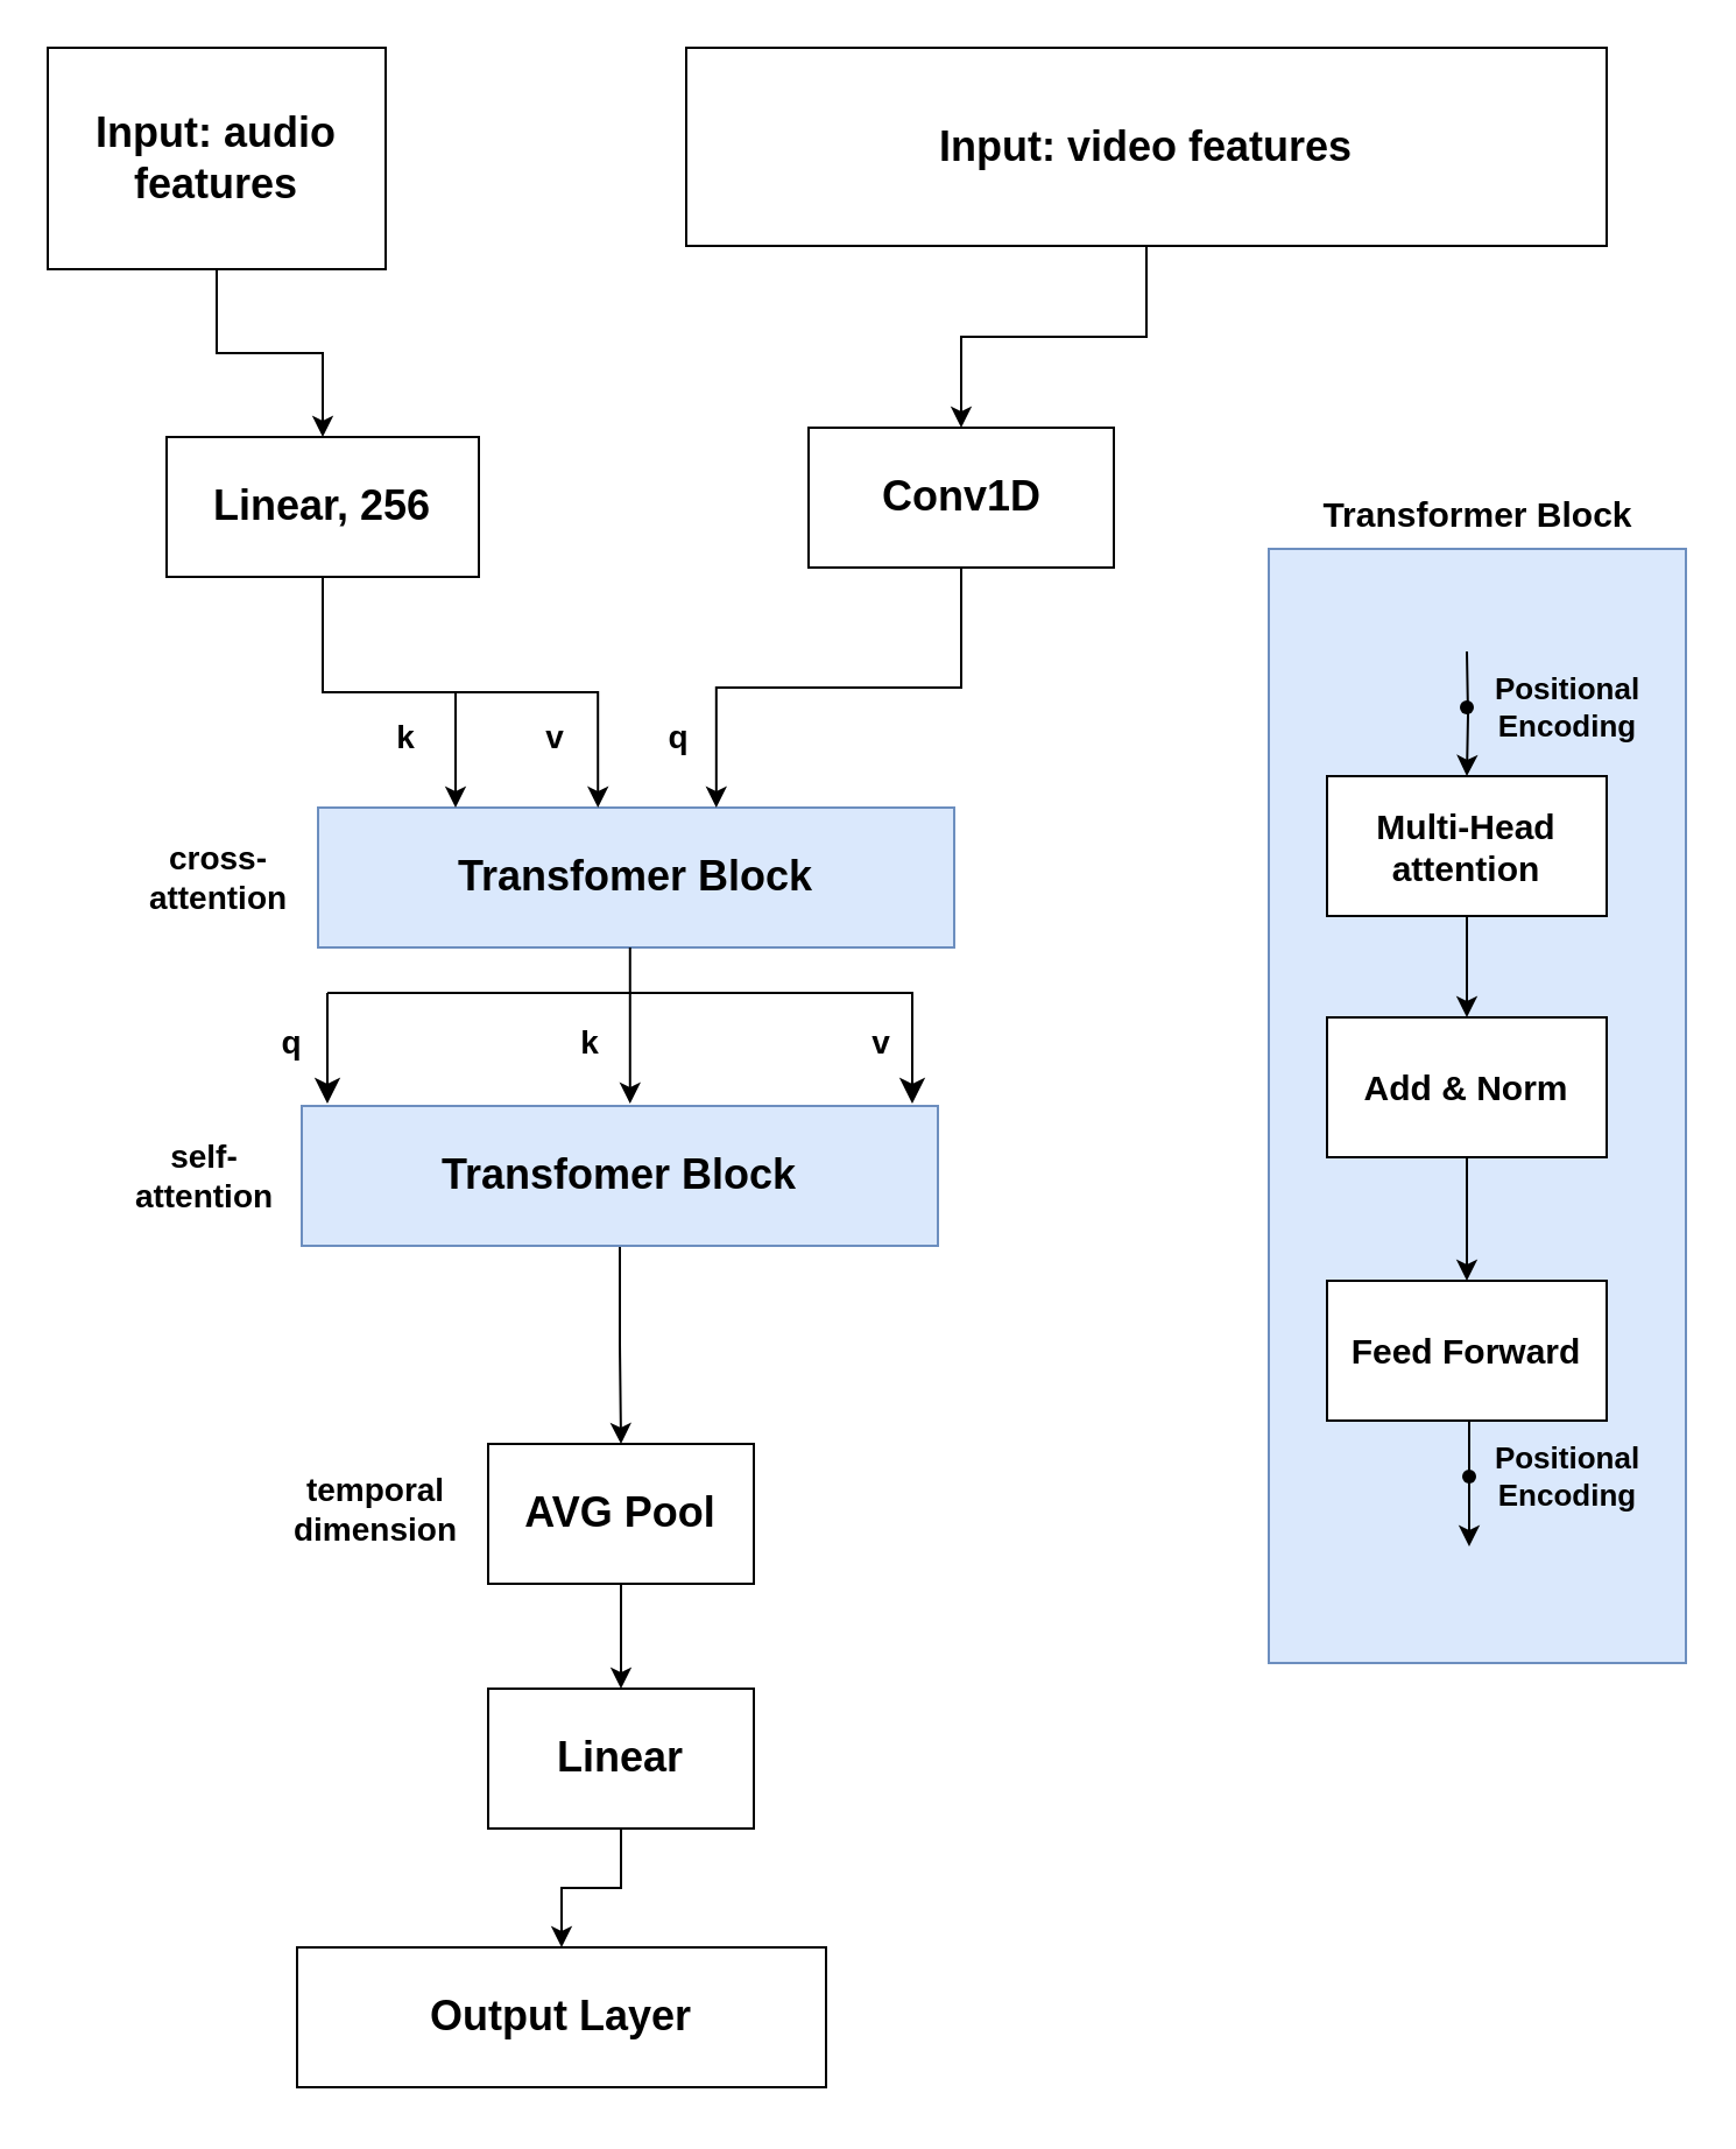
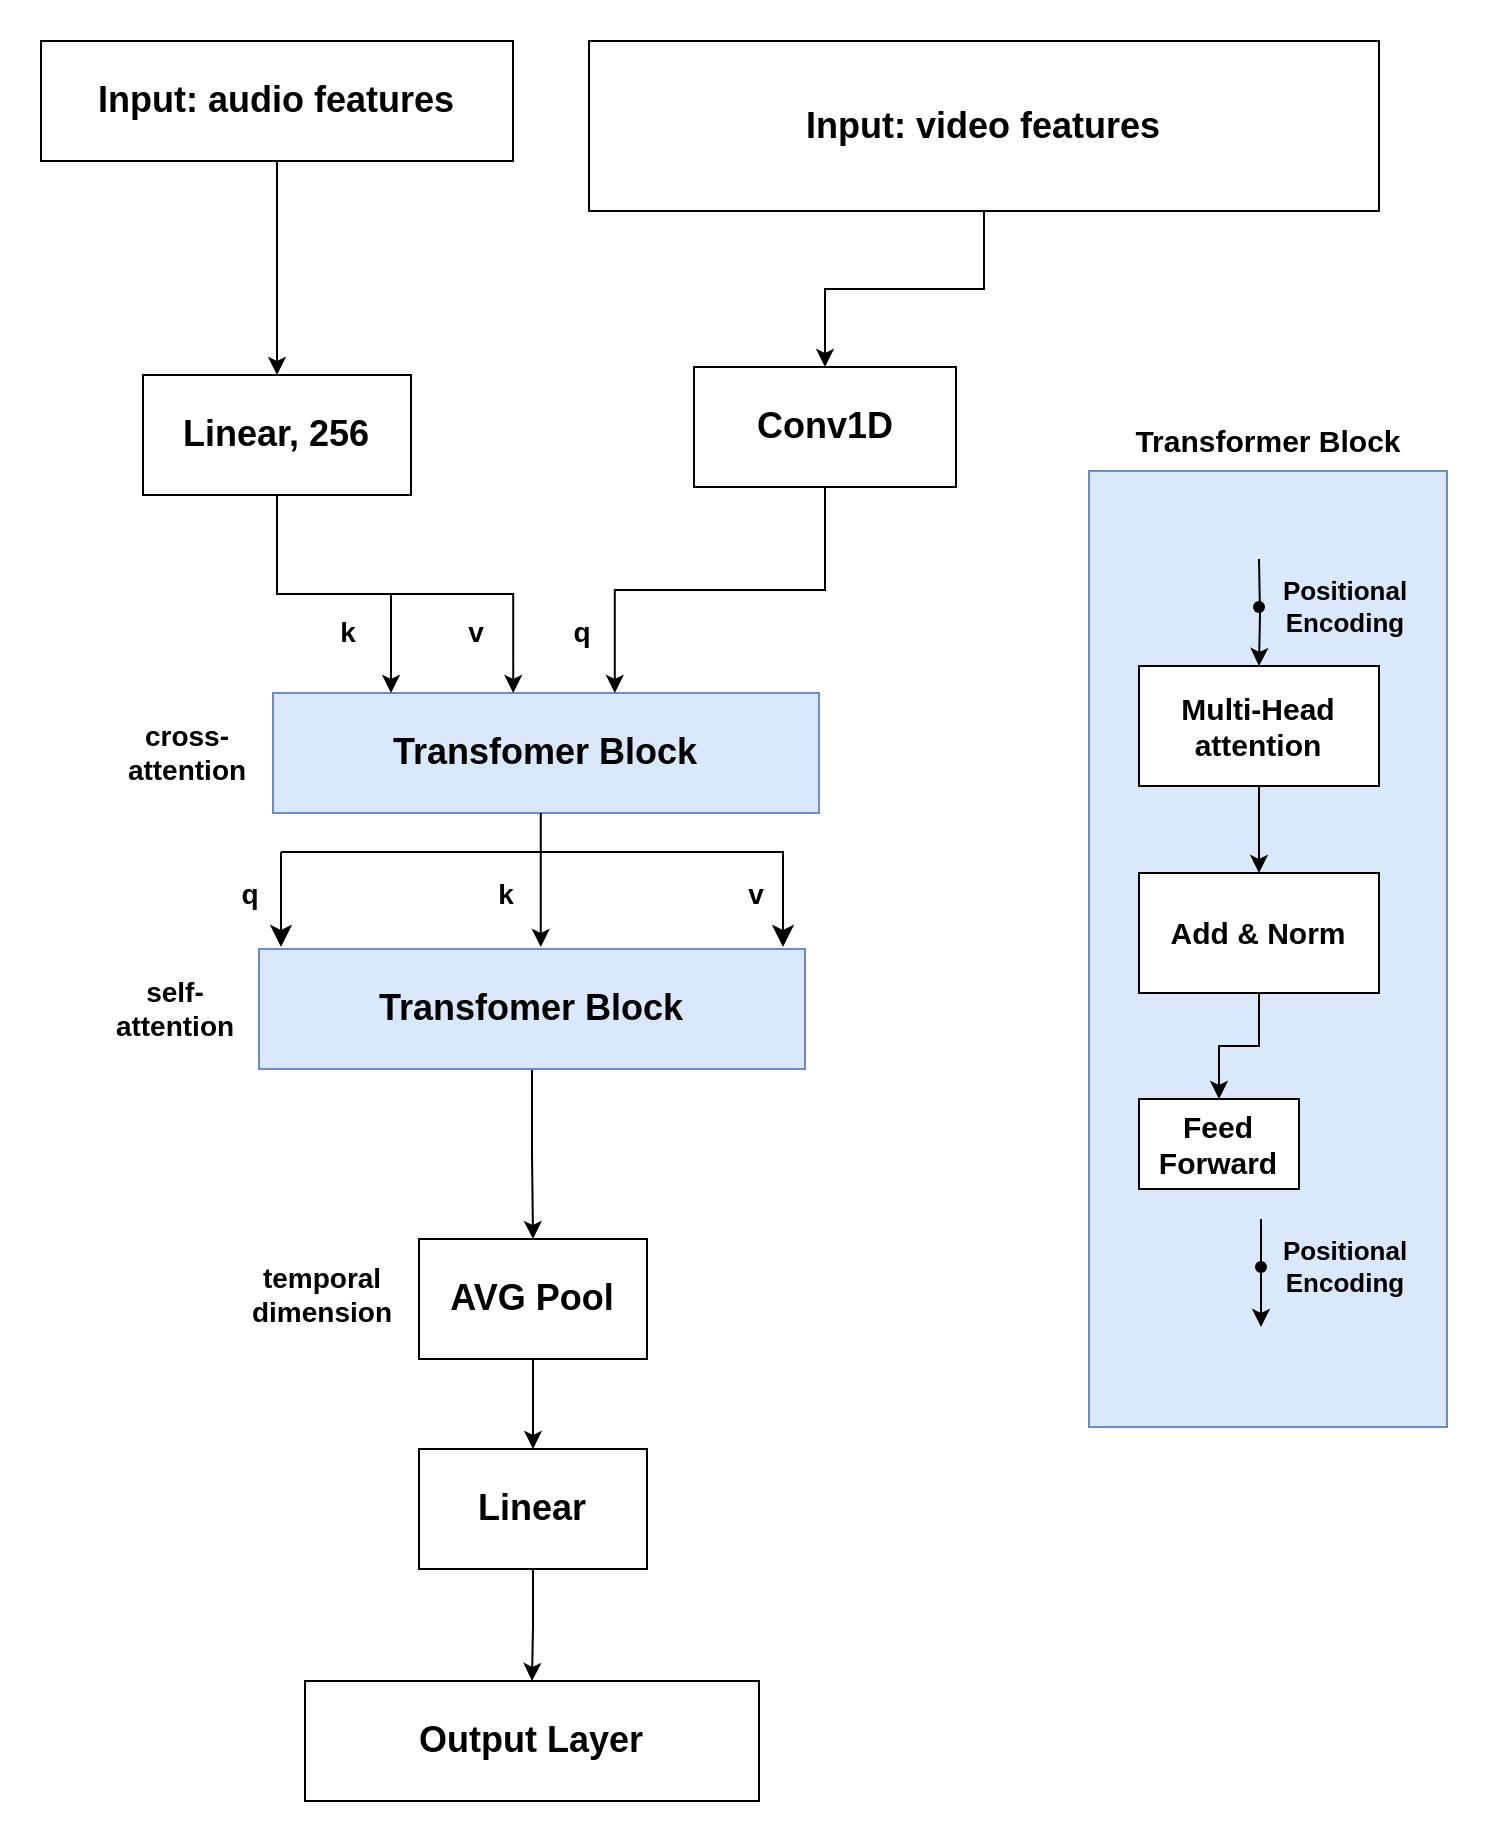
- <mxCell id="3" value="&lt;font size=&quot;1&quot;&gt;&lt;b style=&quot;font-size: 18px;&quot;&gt;Input: audio features&lt;/b&gt;&lt;/font&gt;" style="rounded=0;whiteSpace=wrap;html=1;" vertex="1" parent="1"><mxGeometry x="20" y="20" width="145" height="95" as="geometry" /></mxCell>
+ <mxCell id="3" value="&lt;font size=&quot;1&quot;&gt;&lt;b style=&quot;font-size: 18px;&quot;&gt;Input: audio features&lt;/b&gt;&lt;/font&gt;" style="rounded=0;whiteSpace=wrap;html=1;" vertex="1" parent="1"><mxGeometry x="20" y="20" width="236" height="60" as="geometry" /></mxCell>
- <mxCell id="33" value="&lt;font style=&quot;font-size: 15px;&quot;&gt;&lt;b&gt;Feed Forward&lt;br&gt;&lt;/b&gt;&lt;/font&gt;" style="rounded=0;whiteSpace=wrap;html=1;" vertex="1" parent="26"><mxGeometry x="25" y="344" width="120" height="60" as="geometry" /></mxCell>
+ <mxCell id="33" value="&lt;font style=&quot;font-size: 15px;&quot;&gt;&lt;b&gt;Feed Forward&lt;br&gt;&lt;/b&gt;&lt;/font&gt;" style="rounded=0;whiteSpace=wrap;html=1;" vertex="1" parent="26"><mxGeometry x="25" y="344" width="80" height="45" as="geometry" /></mxCell>
- <mxCell id="44" value="&lt;font style=&quot;font-size: 18px;&quot;&gt;&lt;b&gt;Output Layer&lt;br&gt;&lt;/b&gt;&lt;/font&gt;" style="rounded=0;whiteSpace=wrap;html=1;" vertex="1" parent="1"><mxGeometry x="127" y="835" width="227" height="60" as="geometry" /></mxCell>
+ <mxCell id="44" value="&lt;font style=&quot;font-size: 18px;&quot;&gt;&lt;b&gt;Output Layer&lt;br&gt;&lt;/b&gt;&lt;/font&gt;" style="rounded=0;whiteSpace=wrap;html=1;" vertex="1" parent="1"><mxGeometry x="152" y="840" width="227" height="60" as="geometry" /></mxCell>
